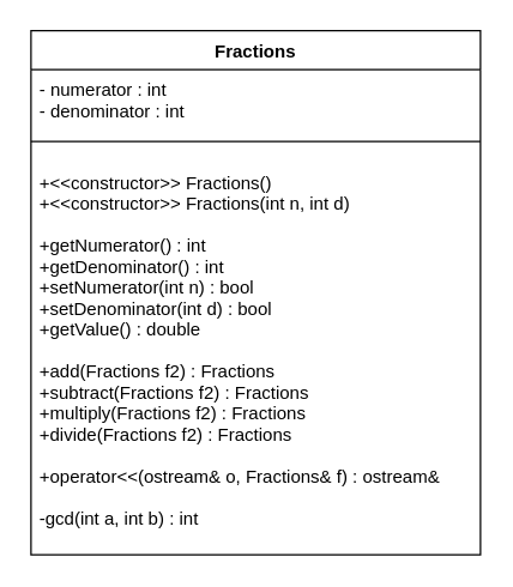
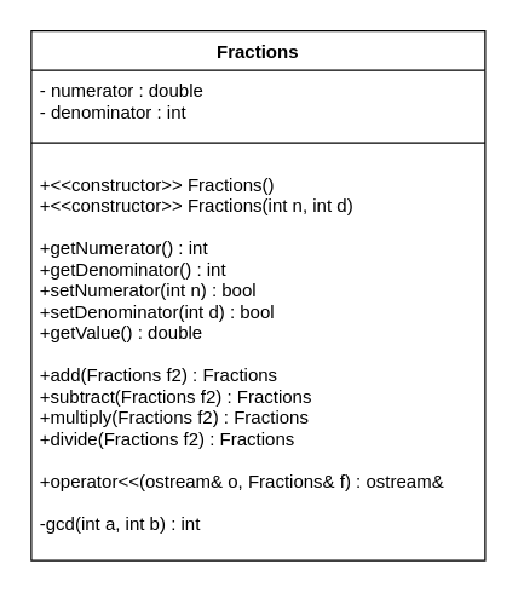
- <mxCell id="3" value="- numerator : int&#10;- denominator : int&#10;" style="text;strokeColor=none;fillColor=none;align=left;verticalAlign=top;spacingLeft=4;spacingRight=4;overflow=hidden;rotatable=0;points=[[0,0.5],[1,0.5]];portConstraint=eastwest;" vertex="1" parent="2"><mxGeometry y="26" width="300" height="34" as="geometry" /></mxCell>
+ <mxCell id="3" value="- numerator : double&#10;- denominator : int&#10;" style="text;strokeColor=none;fillColor=none;align=left;verticalAlign=top;spacingLeft=4;spacingRight=4;overflow=hidden;rotatable=0;points=[[0,0.5],[1,0.5]];portConstraint=eastwest;" vertex="1" parent="2"><mxGeometry y="26" width="300" height="34" as="geometry" /></mxCell>
